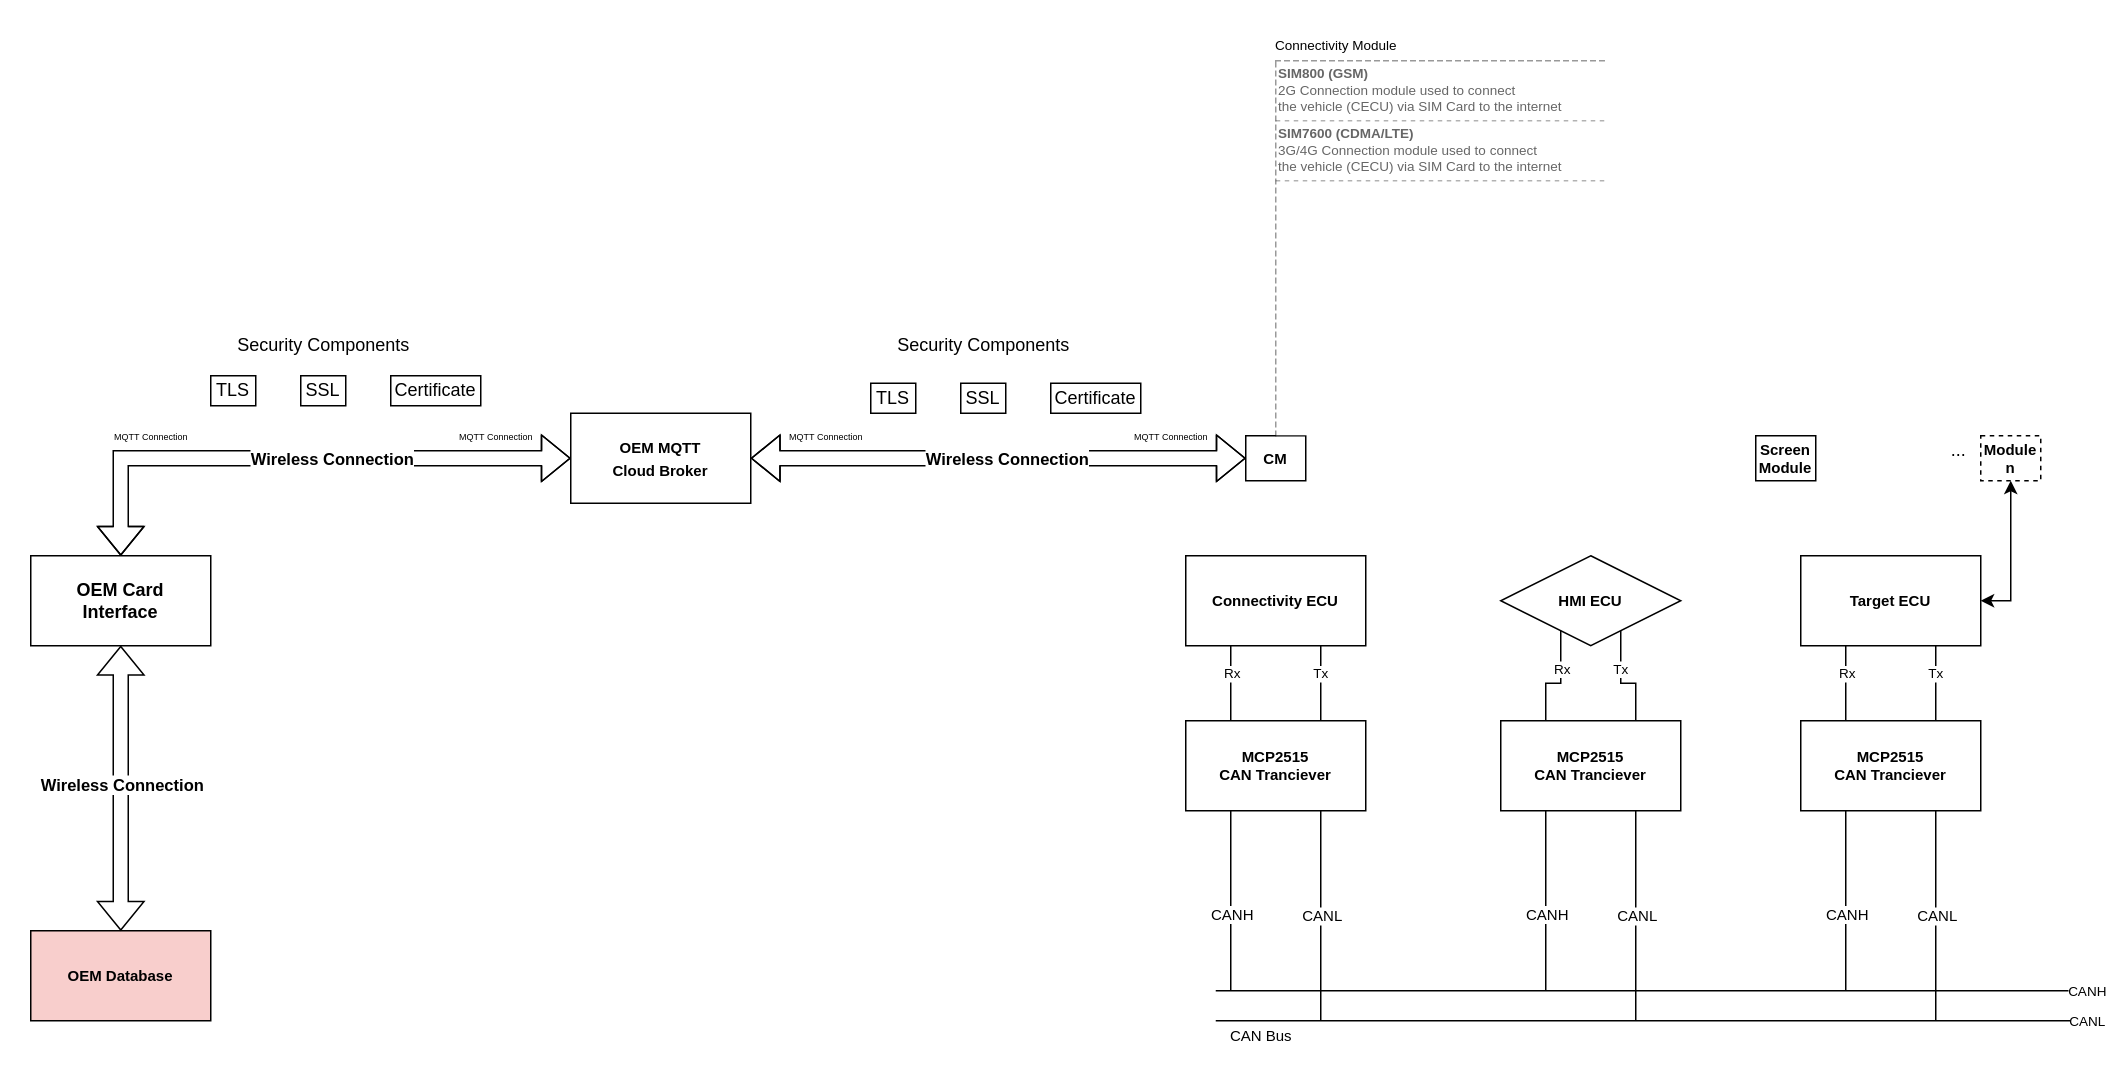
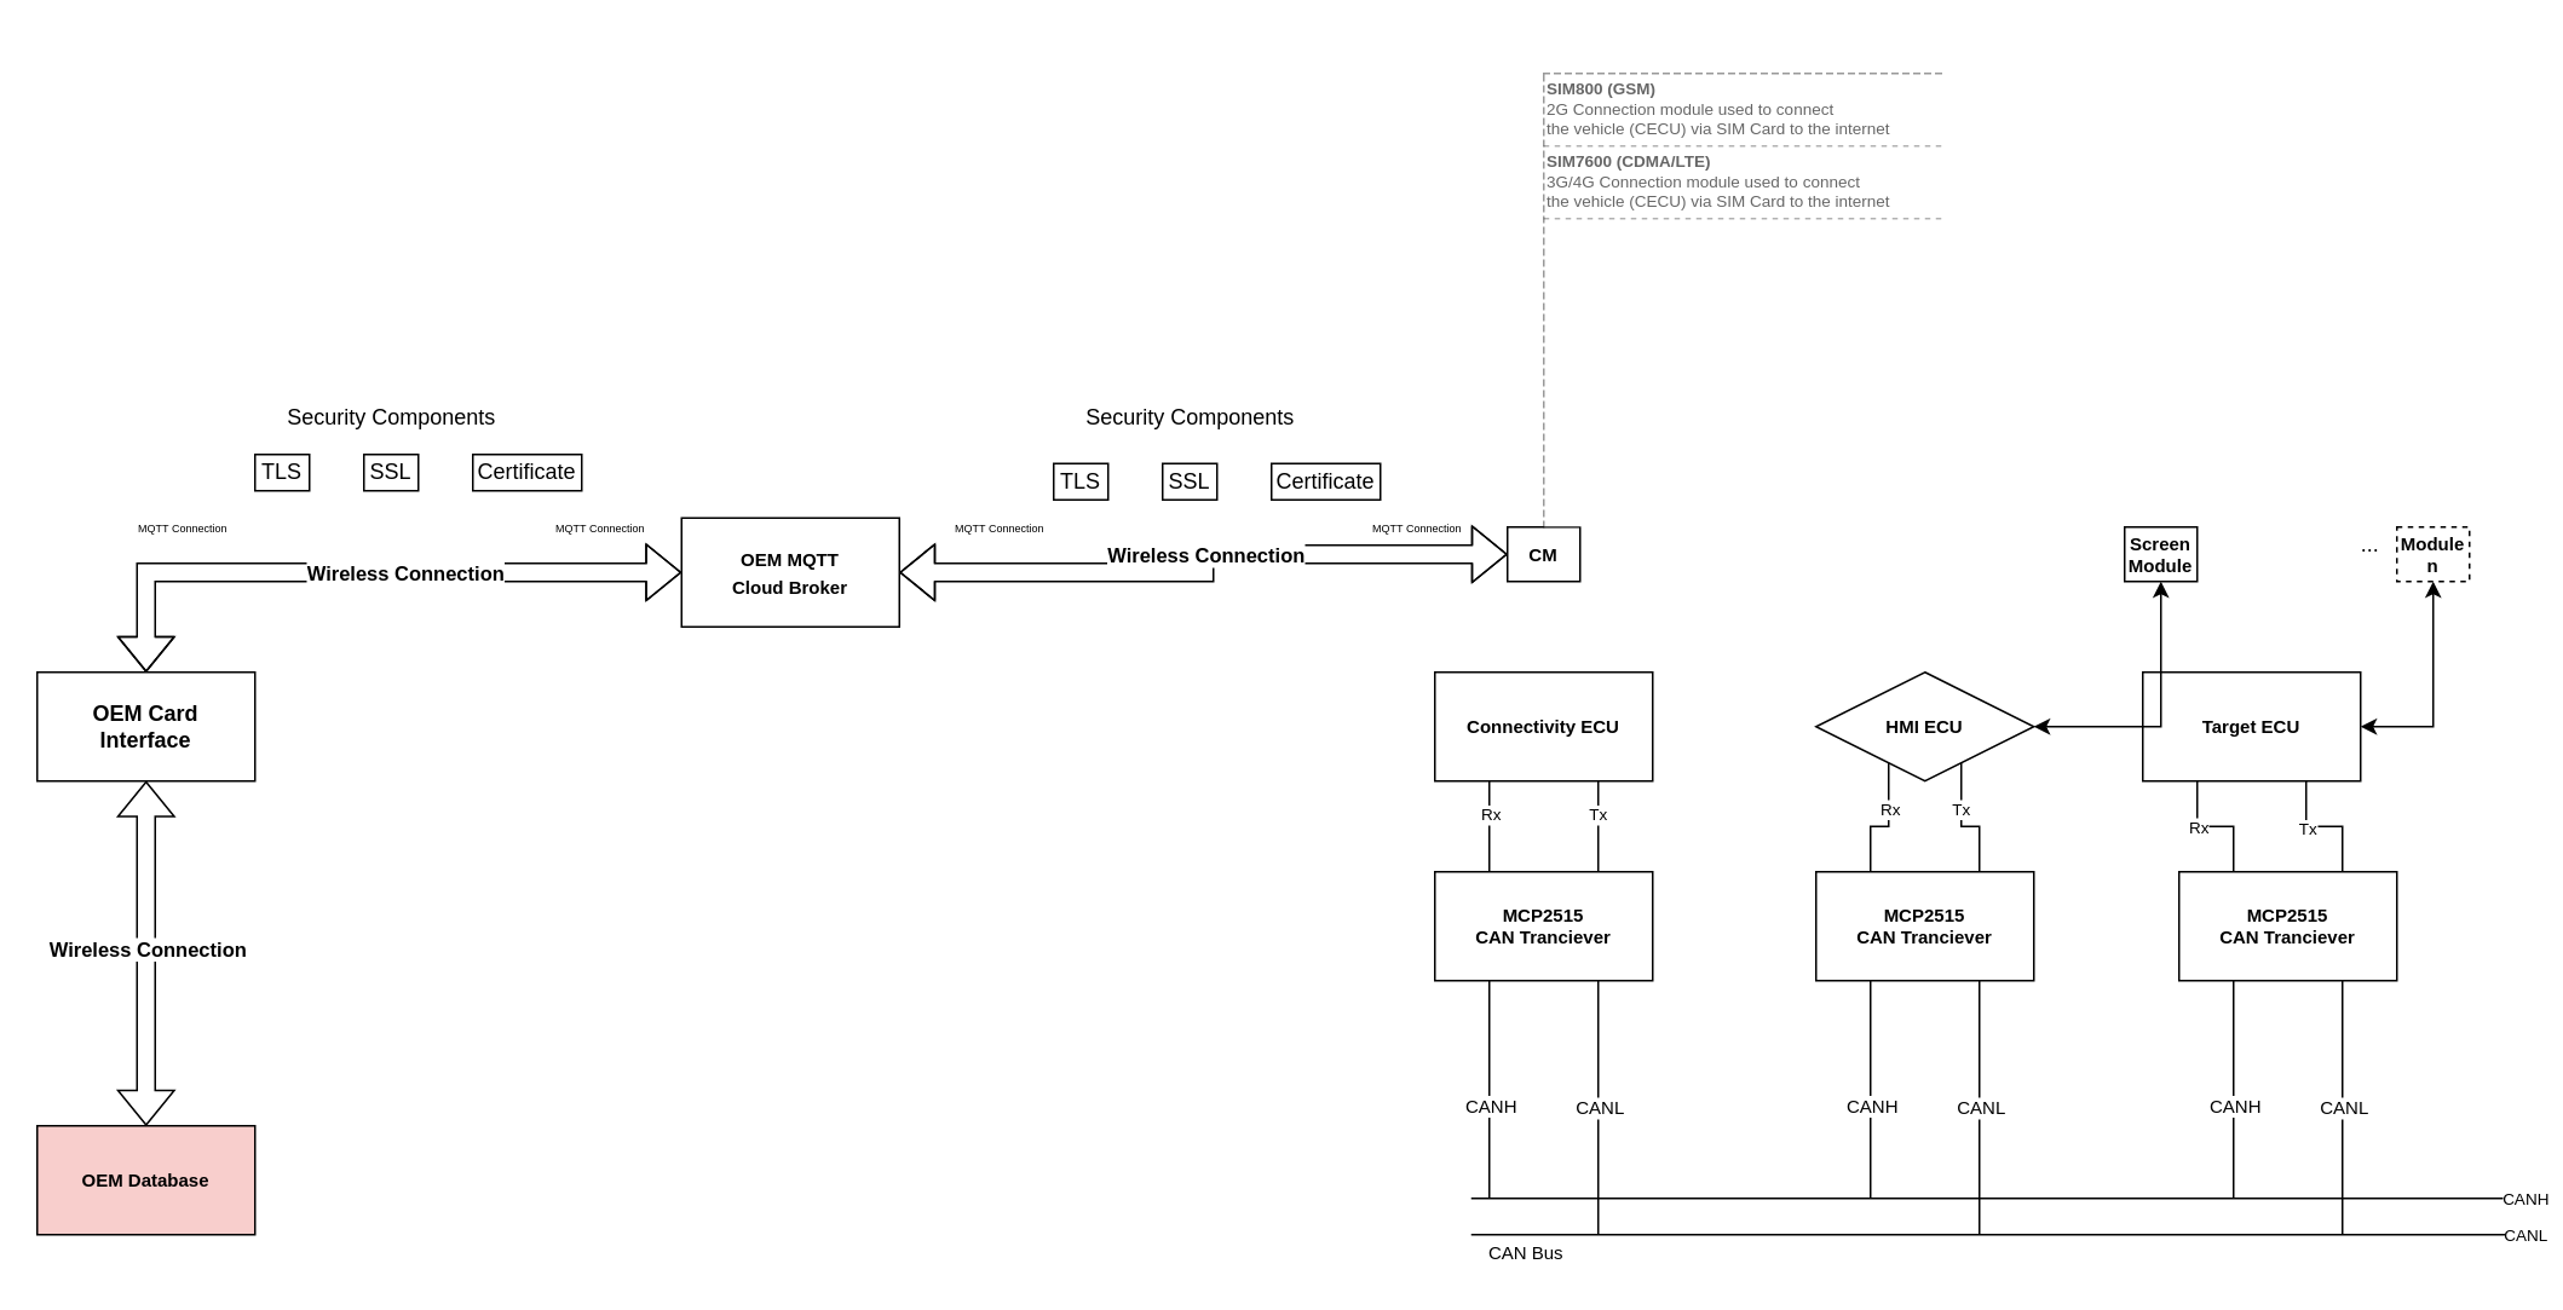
- <mxCell id="54" value="Connectivity Module" style="text;html=1;align=center;verticalAlign=middle;resizable=0;points=[];autosize=1;strokeColor=none;fillColor=none;fontSize=9;" parent="1" vertex="1"><mxGeometry x="840" y="20" width="100" height="20" as="geometry" /></mxCell>
- <mxCell id="28" value="&lt;b style=&quot;font-size: 10px&quot;&gt;OEM MQTT &lt;br&gt;Cloud Broker&lt;/b&gt;" style="rounded=0;whiteSpace=wrap;html=1;" parent="1" vertex="1"><mxGeometry x="380" y="275" width="120" height="60" as="geometry" /></mxCell>
+ <mxCell id="28" value="&lt;b style=&quot;font-size: 10px&quot;&gt;OEM MQTT &lt;br&gt;Cloud Broker&lt;/b&gt;" style="rounded=0;whiteSpace=wrap;html=1;" parent="1" vertex="1"><mxGeometry x="375" y="285" width="120" height="60" as="geometry" /></mxCell>
+ <mxCell id="60" style="edgeStyle=orthogonalEdgeStyle;rounded=0;orthogonalLoop=1;jettySize=auto;html=1;entryX=0.5;entryY=1;entryDx=0;entryDy=0;fontSize=9;startArrow=classic;startFill=1;endArrow=classic;endFill=1;" parent="1" source="61" target="69" edge="1"><mxGeometry relative="1" as="geometry" /></mxCell>
- <mxCell id="19" value="&lt;b&gt;&lt;font style=&quot;font-size: 10px&quot;&gt;Target ECU&lt;/font&gt;&lt;/b&gt;" style="rounded=0;whiteSpace=wrap;html=1;fontSize=9;strokeColor=default;strokeWidth=1;" parent="1" vertex="1"><mxGeometry x="1200" y="370" width="120" height="60" as="geometry" /></mxCell>
+ <mxCell id="19" value="&lt;b&gt;&lt;font style=&quot;font-size: 10px&quot;&gt;Target ECU&lt;/font&gt;&lt;/b&gt;" style="rounded=0;whiteSpace=wrap;html=1;fontSize=9;strokeColor=default;strokeWidth=1;" parent="1" vertex="1"><mxGeometry x="1180" y="370" width="120" height="60" as="geometry" /></mxCell>
